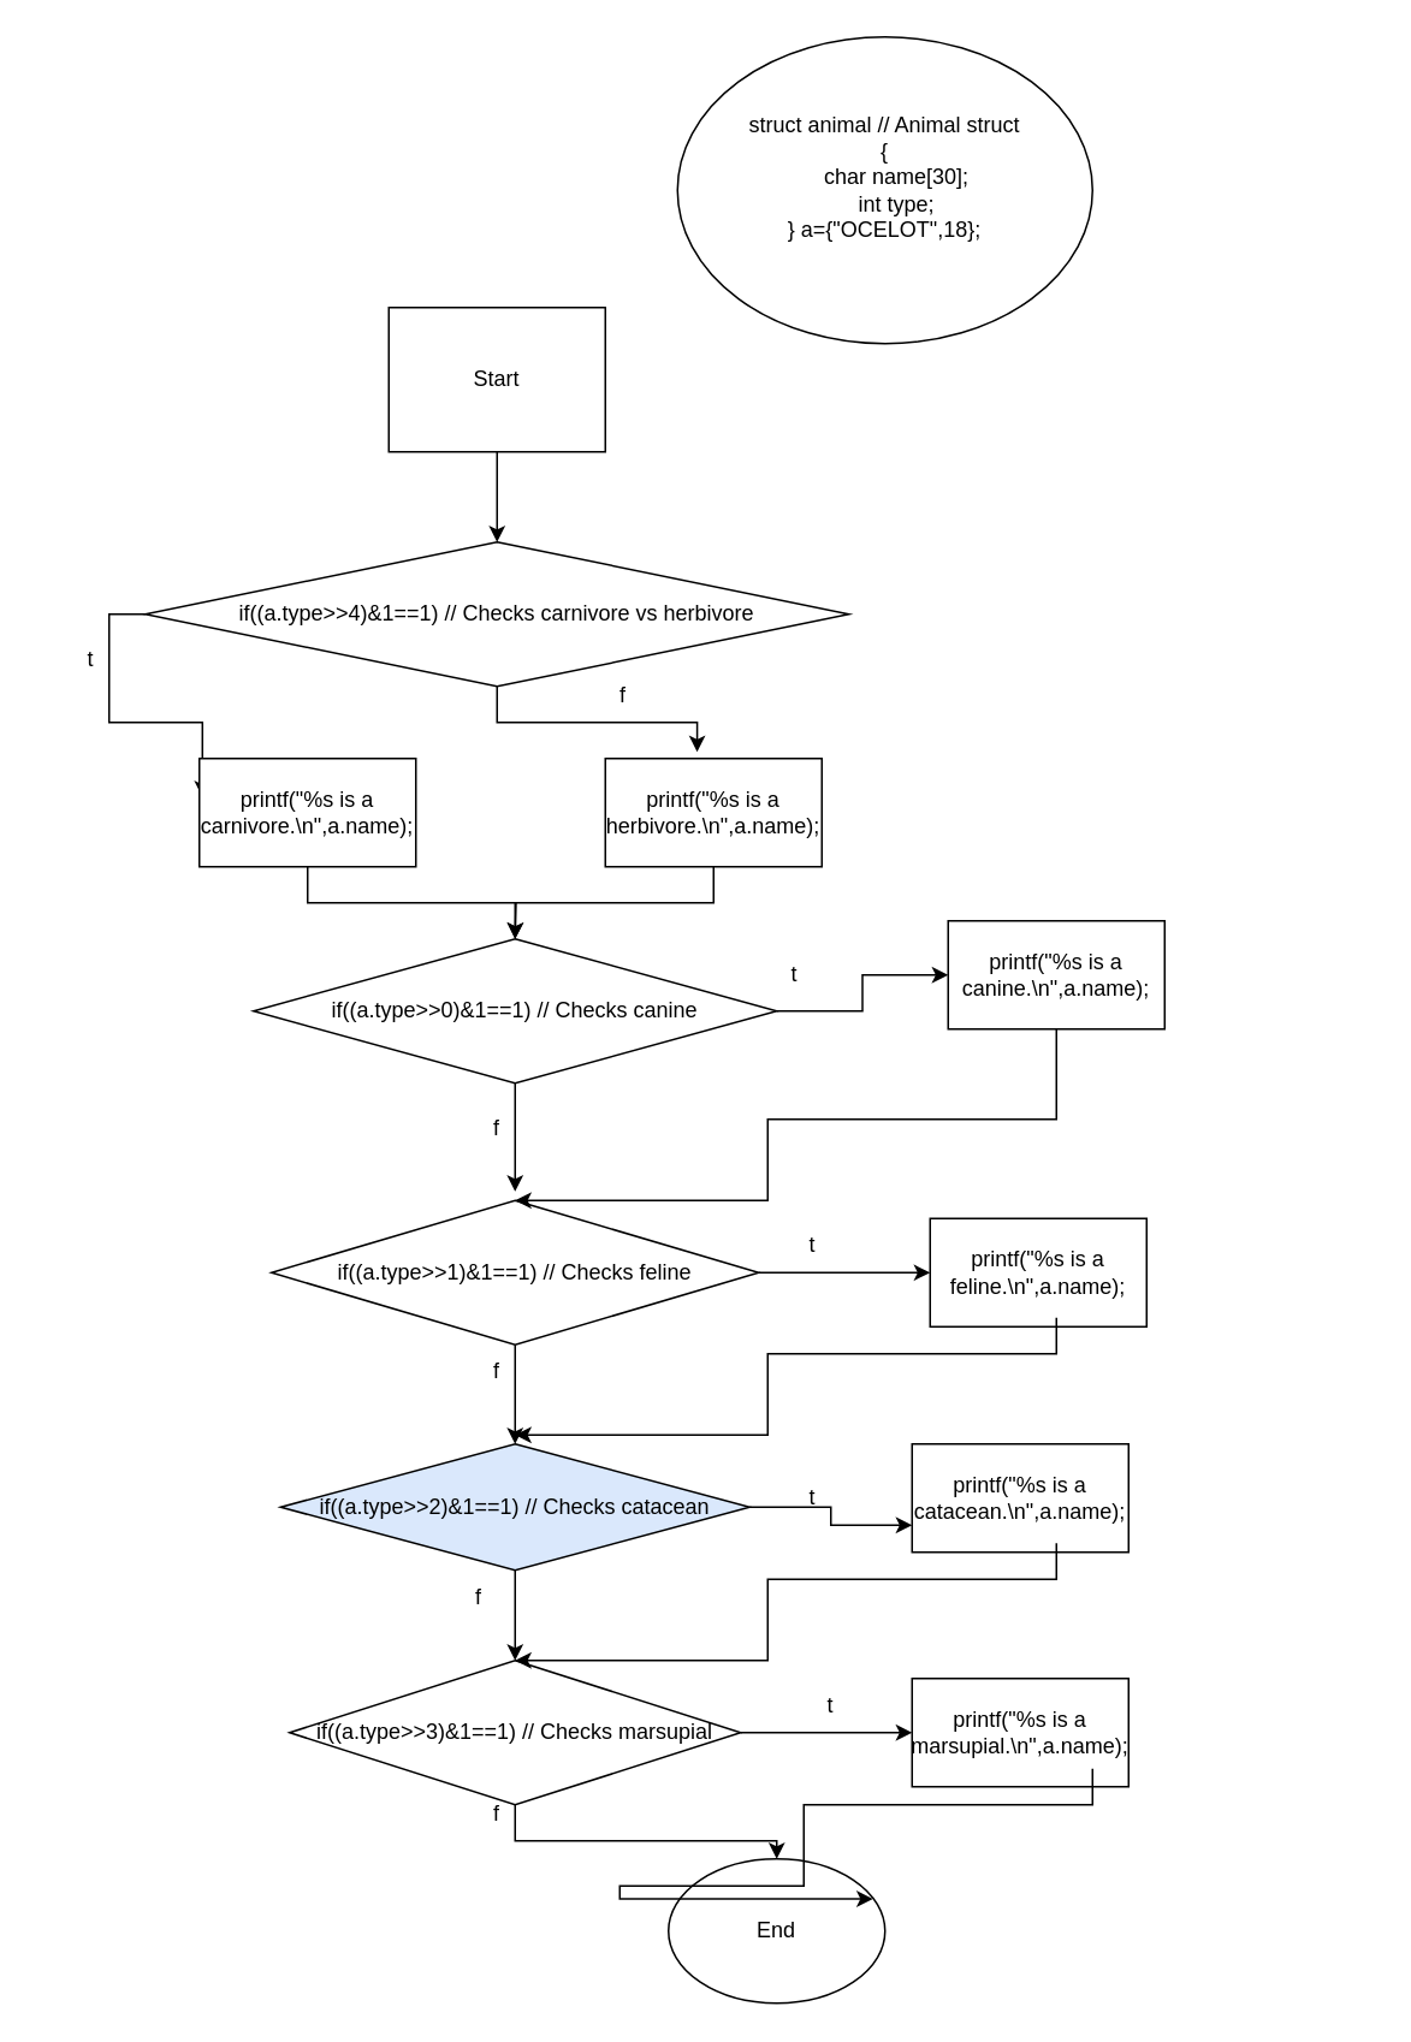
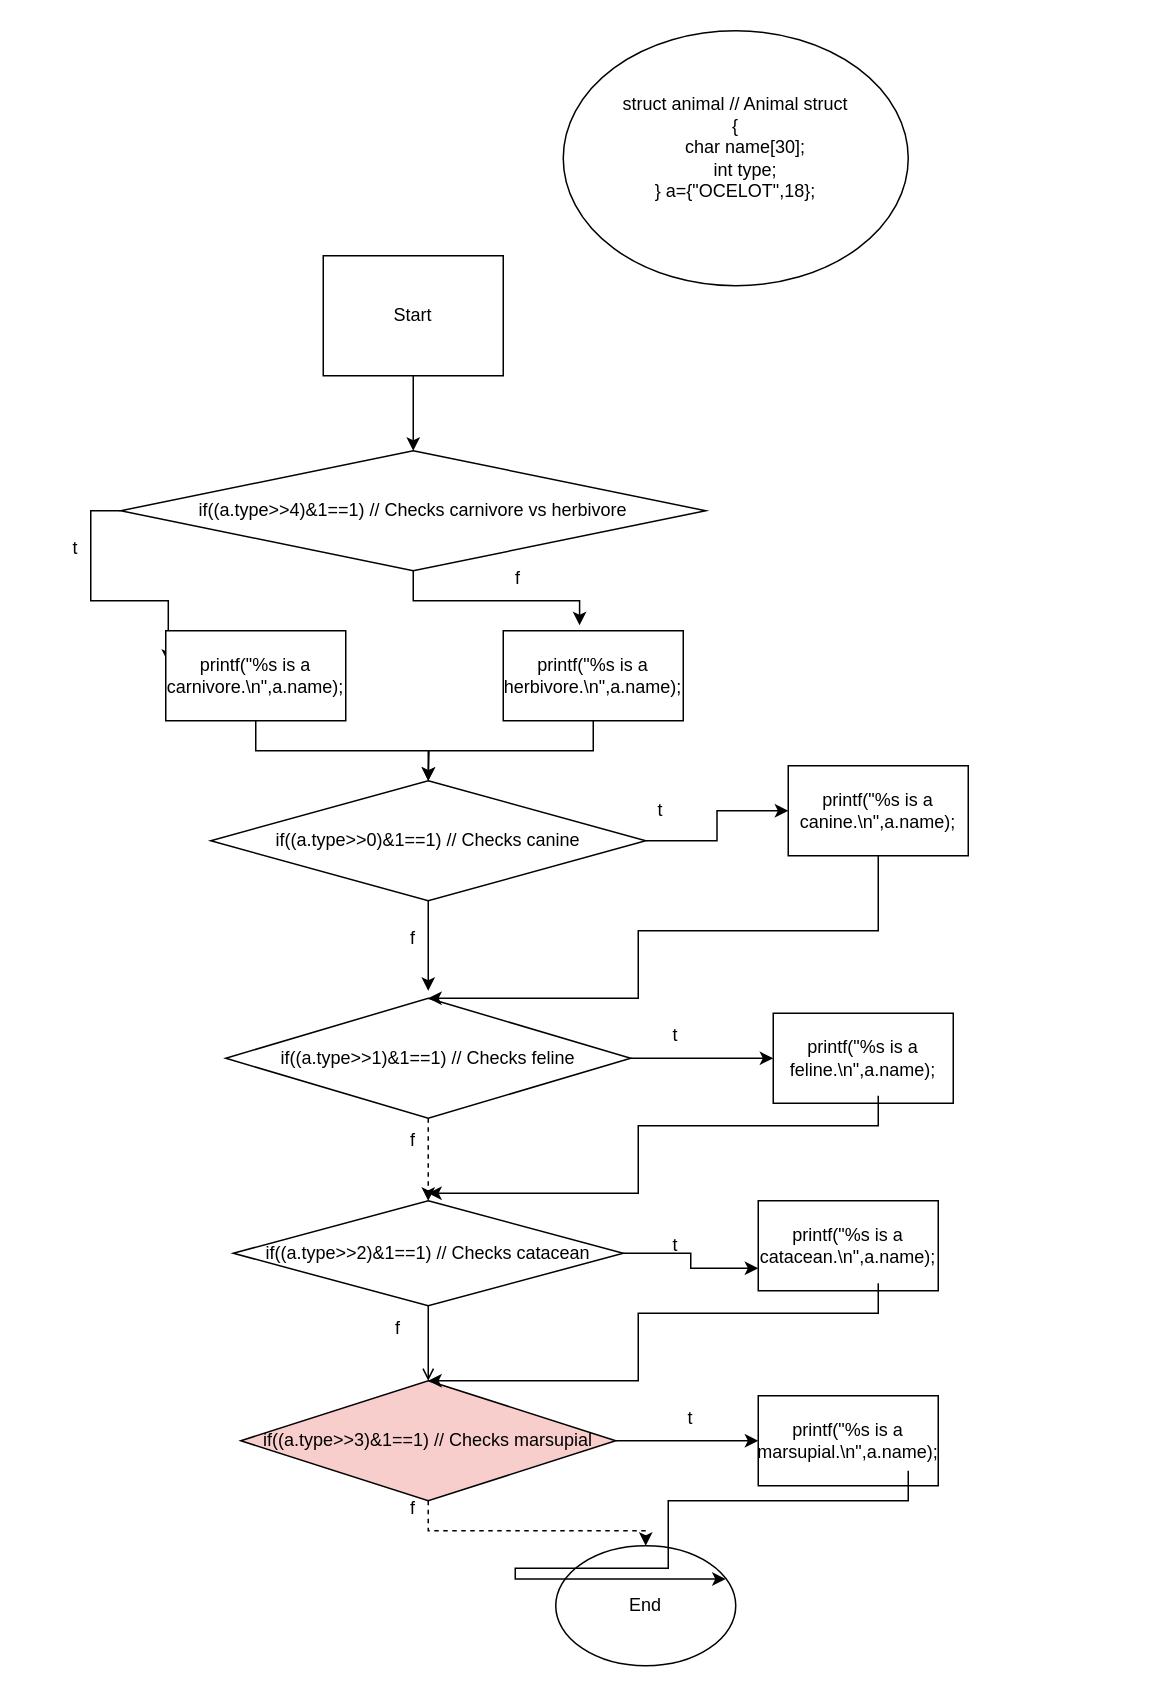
- <mxCell id="13" style="edgeStyle=orthogonalEdgeStyle;rounded=0;orthogonalLoop=1;jettySize=auto;html=1;exitX=0.5;exitY=1;exitDx=0;exitDy=0;entryX=0.5;entryY=0;entryDx=0;entryDy=0;" edge="1" parent="1" source="14" target="17"><mxGeometry relative="1" as="geometry" /></mxCell>
+ <mxCell id="13" style="edgeStyle=orthogonalEdgeStyle;rounded=0;orthogonalLoop=1;jettySize=auto;html=1;exitX=0.5;exitY=1;exitDx=0;exitDy=0;entryX=0.5;entryY=0;entryDx=0;entryDy=0;dashed=1;" edge="1" parent="1" source="14" target="17"><mxGeometry relative="1" as="geometry" /></mxCell>
- <mxCell id="17" value="if((a.type&amp;gt;&amp;gt;2)&amp;amp;1==1) // Checks catacean" style="rhombus;whiteSpace=wrap;html=1;fillColor=#dae8fc;" vertex="1" parent="1"><mxGeometry x="155" y="800" width="260" height="70" as="geometry" /></mxCell>
+ <mxCell id="17" value="if((a.type&amp;gt;&amp;gt;2)&amp;amp;1==1) // Checks catacean" style="rhombus;whiteSpace=wrap;html=1;" vertex="1" parent="1"><mxGeometry x="155" y="800" width="260" height="70" as="geometry" /></mxCell>
- <mxCell id="16" style="edgeStyle=orthogonalEdgeStyle;rounded=0;orthogonalLoop=1;jettySize=auto;html=1;entryX=0.5;entryY=0;entryDx=0;entryDy=0;" edge="1" parent="1" source="17" target="20"><mxGeometry relative="1" as="geometry" /></mxCell>
+ <mxCell id="16" style="edgeStyle=orthogonalEdgeStyle;rounded=0;orthogonalLoop=1;jettySize=auto;html=1;entryX=0.5;entryY=0;entryDx=0;entryDy=0;endArrow=open;" edge="1" parent="1" source="17" target="20"><mxGeometry relative="1" as="geometry" /></mxCell>
- <mxCell id="20" value="if((a.type&amp;gt;&amp;gt;3)&amp;amp;1==1) // Checks marsupial" style="rhombus;whiteSpace=wrap;html=1;" vertex="1" parent="1"><mxGeometry x="160" y="920" width="250" height="80" as="geometry" /></mxCell>
+ <mxCell id="20" value="if((a.type&amp;gt;&amp;gt;3)&amp;amp;1==1) // Checks marsupial" style="rhombus;whiteSpace=wrap;html=1;fillColor=#f8cecc;" vertex="1" parent="1"><mxGeometry x="160" y="920" width="250" height="80" as="geometry" /></mxCell>
- <mxCell id="19" style="edgeStyle=orthogonalEdgeStyle;rounded=0;orthogonalLoop=1;jettySize=auto;html=1;entryX=0.5;entryY=0;entryDx=0;entryDy=0;" edge="1" parent="1" source="20" target="30"><mxGeometry relative="1" as="geometry" /></mxCell>
+ <mxCell id="19" style="edgeStyle=orthogonalEdgeStyle;rounded=0;orthogonalLoop=1;jettySize=auto;html=1;entryX=0.5;entryY=0;entryDx=0;entryDy=0;dashed=1;" edge="1" parent="1" source="20" target="30"><mxGeometry relative="1" as="geometry" /></mxCell>
